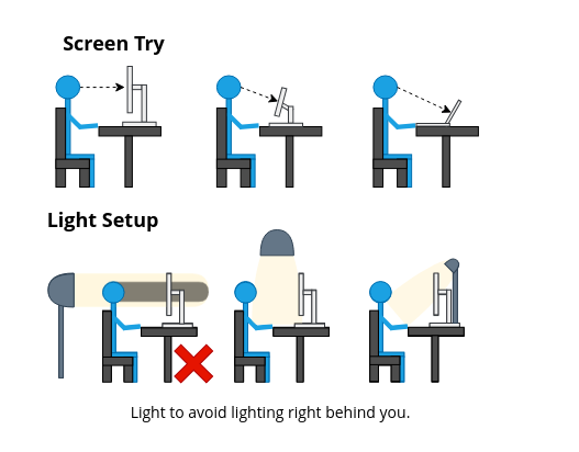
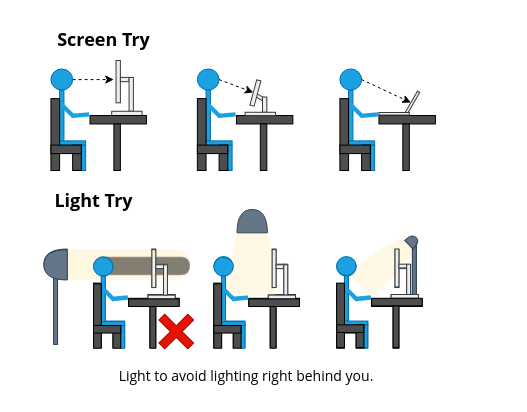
- <mxCell id="2" value="&lt;font data-font-src=&quot;https://fonts.googleapis.com/css?family=Open+Sans&quot; face=&quot;Open Sans&quot;&gt;&lt;b&gt;&lt;font style=&quot;font-size: 18px;&quot;&gt;Light Setup&lt;br&gt;&lt;/font&gt;&lt;/b&gt;&lt;/font&gt;" style="text;html=1;align=center;verticalAlign=middle;resizable=0;points=[];autosize=1;strokeColor=none;fillColor=none;" parent="1" vertex="1"><mxGeometry x="33" y="180" width="120" height="40" as="geometry" /></mxCell>
+ <mxCell id="2" value="&lt;font data-font-src=&quot;https://fonts.googleapis.com/css?family=Open+Sans&quot; face=&quot;Open Sans&quot;&gt;&lt;b&gt;&lt;font style=&quot;font-size: 18px;&quot;&gt;Light Try&lt;br&gt;&lt;/font&gt;&lt;/b&gt;&lt;/font&gt;" style="text;html=1;align=center;verticalAlign=middle;resizable=0;points=[];autosize=1;strokeColor=none;fillColor=none;" parent="1" vertex="1"><mxGeometry x="33" y="180" width="120" height="40" as="geometry" /></mxCell>
